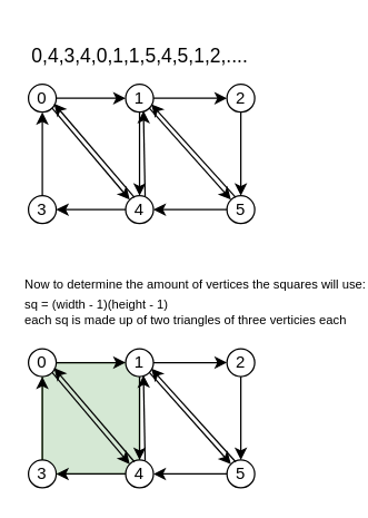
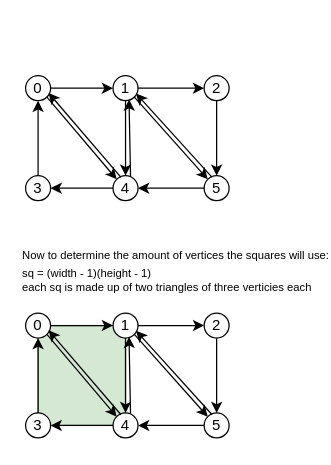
- <mxCell id="20" value="0,4,3,4,0,1,1,5,4,5,1,2,...." style="text;strokeColor=none;fillColor=none;html=1;fontSize=14;fontStyle=0;verticalAlign=middle;align=center;" vertex="1" parent="1"><mxGeometry x="20" y="20" width="160" height="40" as="geometry" /></mxCell>
